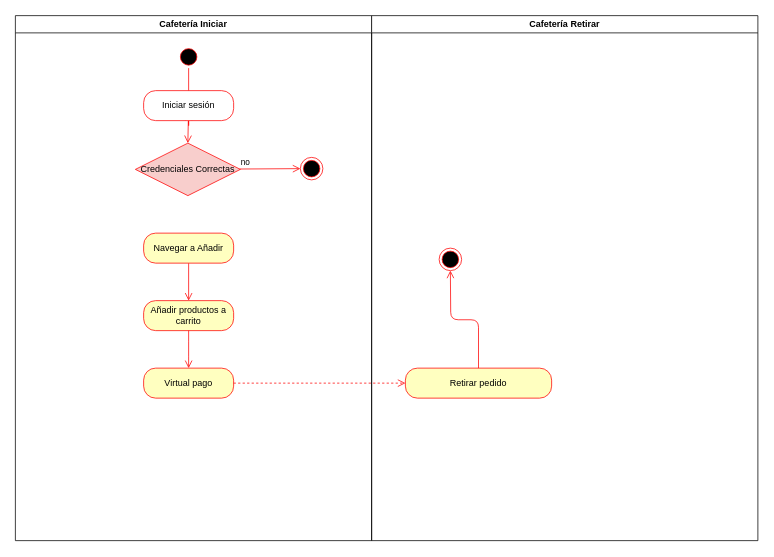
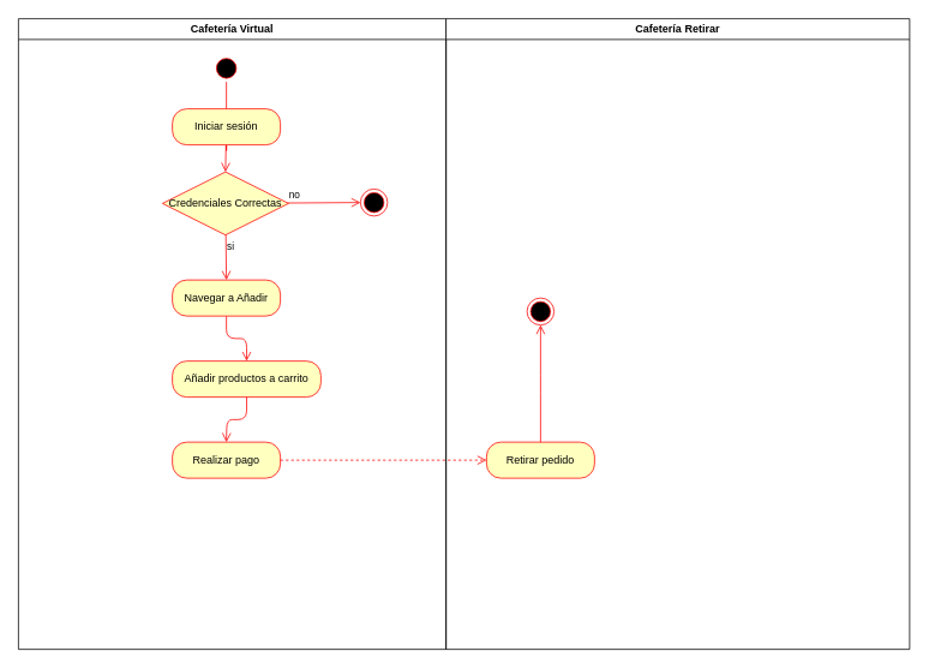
- <mxCell id="13" value="Cafetería Iniciar" style="swimlane;whiteSpace=wrap;html=1;" vertex="1" parent="1"><mxGeometry x="20" y="20" width="475" height="700" as="geometry" /></mxCell>
+ <mxCell id="13" value="Cafetería Virtual" style="swimlane;whiteSpace=wrap;html=1;" vertex="1" parent="1"><mxGeometry x="20" y="20" width="475" height="700" as="geometry" /></mxCell>
- <mxCell id="21" value="Iniciar sesión" style="rounded=1;whiteSpace=wrap;html=1;arcSize=40;fontColor=#000000;fillColor=#ffffff;strokeColor=#ff0000;" vertex="1" parent="1"><mxGeometry x="191" y="120" width="120" height="40" as="geometry" /></mxCell>
+ <mxCell id="21" value="Iniciar sesión" style="rounded=1;whiteSpace=wrap;html=1;arcSize=40;fontColor=#000000;fillColor=#ffffc0;strokeColor=#ff0000;" vertex="1" parent="1"><mxGeometry x="191" y="120" width="120" height="40" as="geometry" /></mxCell>
- <mxCell id="15" value="&lt;font color=&quot;#000000&quot;&gt;Credenciales Correctas&lt;/font&gt;" style="rhombus;whiteSpace=wrap;html=1;fillColor=#f8cecc;strokeColor=#ff0000;" vertex="1" parent="13"><mxGeometry x="160" y="170" width="140" height="70" as="geometry" /></mxCell>
+ <mxCell id="15" value="&lt;font color=&quot;#000000&quot;&gt;Credenciales Correctas&lt;/font&gt;" style="rhombus;whiteSpace=wrap;html=1;fillColor=#ffffc0;strokeColor=#ff0000;" vertex="1" parent="13"><mxGeometry x="160" y="170" width="140" height="70" as="geometry" /></mxCell>
+ <mxCell id="17" value="si" style="html=1;align=left;verticalAlign=top;endArrow=open;endSize=8;strokeColor=#ff0000;entryX=0.5;entryY=0;entryDx=0;entryDy=0;" edge="1" source="15" parent="13" target="14"><mxGeometry x="-1" relative="1" as="geometry"><mxPoint x="230" y="280" as="targetPoint" /></mxGeometry></mxCell>
- <mxCell id="7" value="Añadir productos a carrito" style="rounded=1;whiteSpace=wrap;html=1;arcSize=40;fontColor=#000000;fillColor=#ffffc0;strokeColor=#ff0000;" vertex="1" parent="1"><mxGeometry x="191" y="400" width="120" height="40" as="geometry" /></mxCell>
+ <mxCell id="7" value="Añadir productos a carrito" style="rounded=1;whiteSpace=wrap;html=1;arcSize=40;fontColor=#000000;fillColor=#ffffc0;strokeColor=#ff0000;" vertex="1" parent="1"><mxGeometry x="191" y="400" width="165" height="40" as="geometry" /></mxCell>
- <mxCell id="9" value="Virtual pago" style="rounded=1;whiteSpace=wrap;html=1;arcSize=40;fontColor=#000000;fillColor=#ffffc0;strokeColor=#ff0000;" vertex="1" parent="1"><mxGeometry x="191" y="490" width="120" height="40" as="geometry" /></mxCell>
+ <mxCell id="9" value="Realizar pago" style="rounded=1;whiteSpace=wrap;html=1;arcSize=40;fontColor=#000000;fillColor=#ffffc0;strokeColor=#ff0000;" vertex="1" parent="1"><mxGeometry x="191" y="490" width="120" height="40" as="geometry" /></mxCell>
- <mxCell id="11" value="Retirar pedido" style="rounded=1;whiteSpace=wrap;html=1;arcSize=40;fontColor=#000000;fillColor=#ffffc0;strokeColor=#ff0000;" vertex="1" parent="1"><mxGeometry x="540" y="490" width="195" height="40" as="geometry" /></mxCell>
+ <mxCell id="11" value="Retirar pedido" style="rounded=1;whiteSpace=wrap;html=1;arcSize=40;fontColor=#000000;fillColor=#ffffc0;strokeColor=#ff0000;" vertex="1" parent="1"><mxGeometry x="540" y="490" width="120" height="40" as="geometry" /></mxCell>
